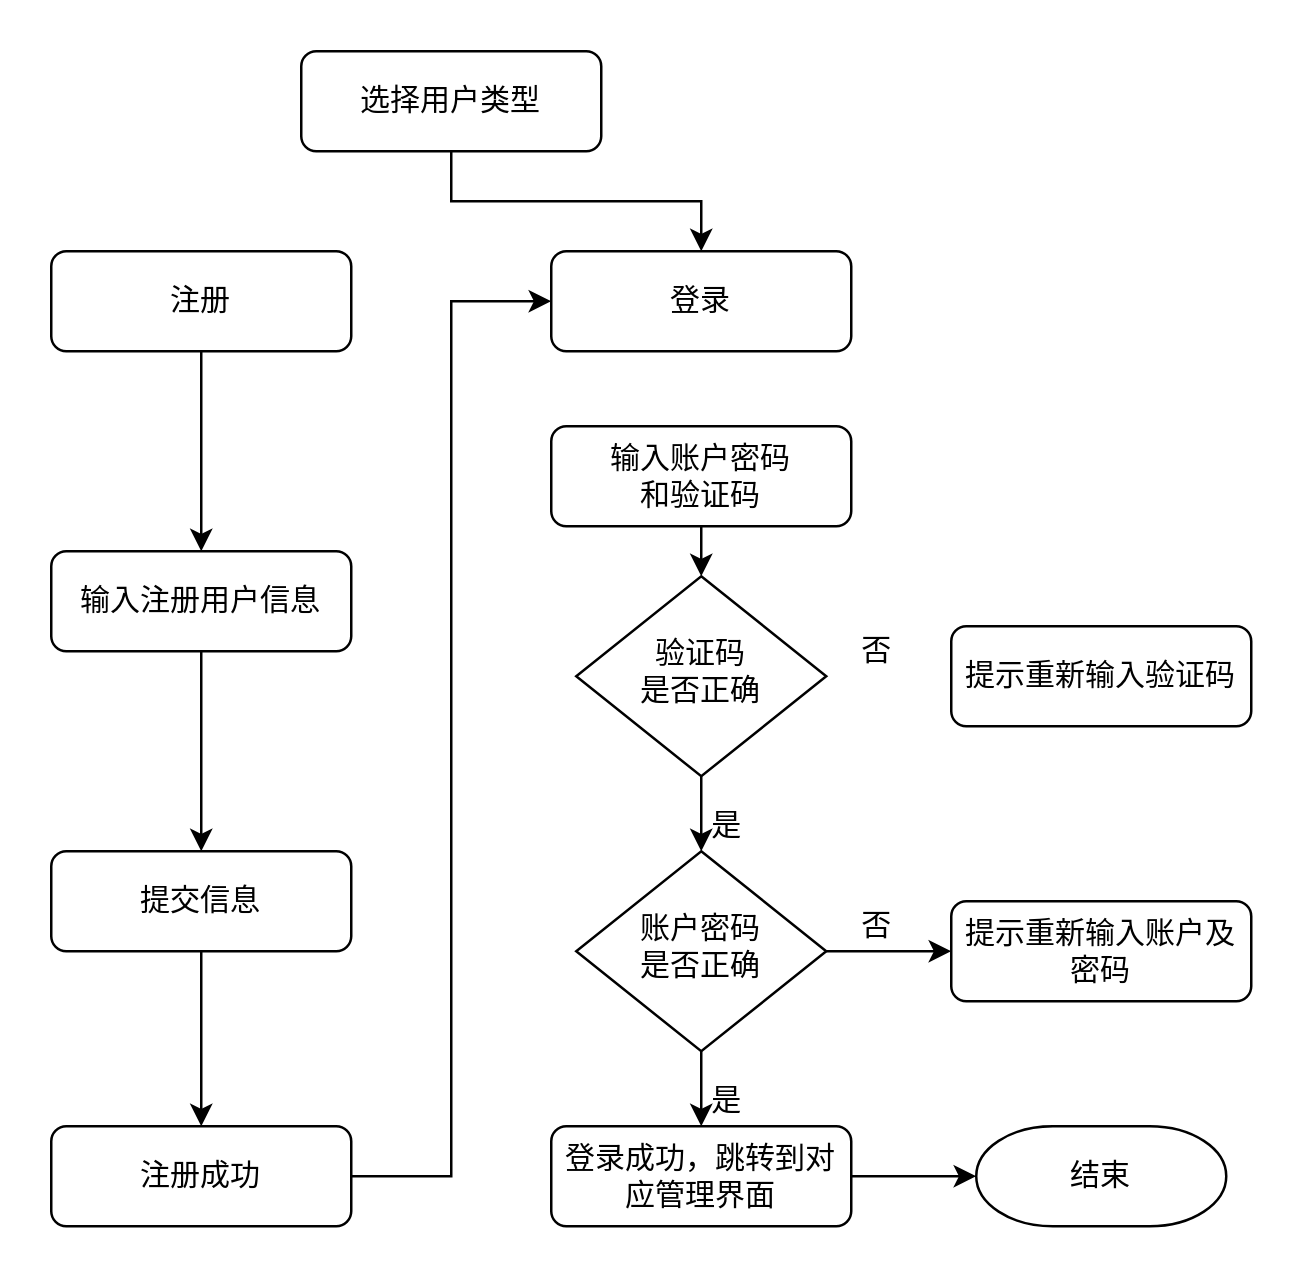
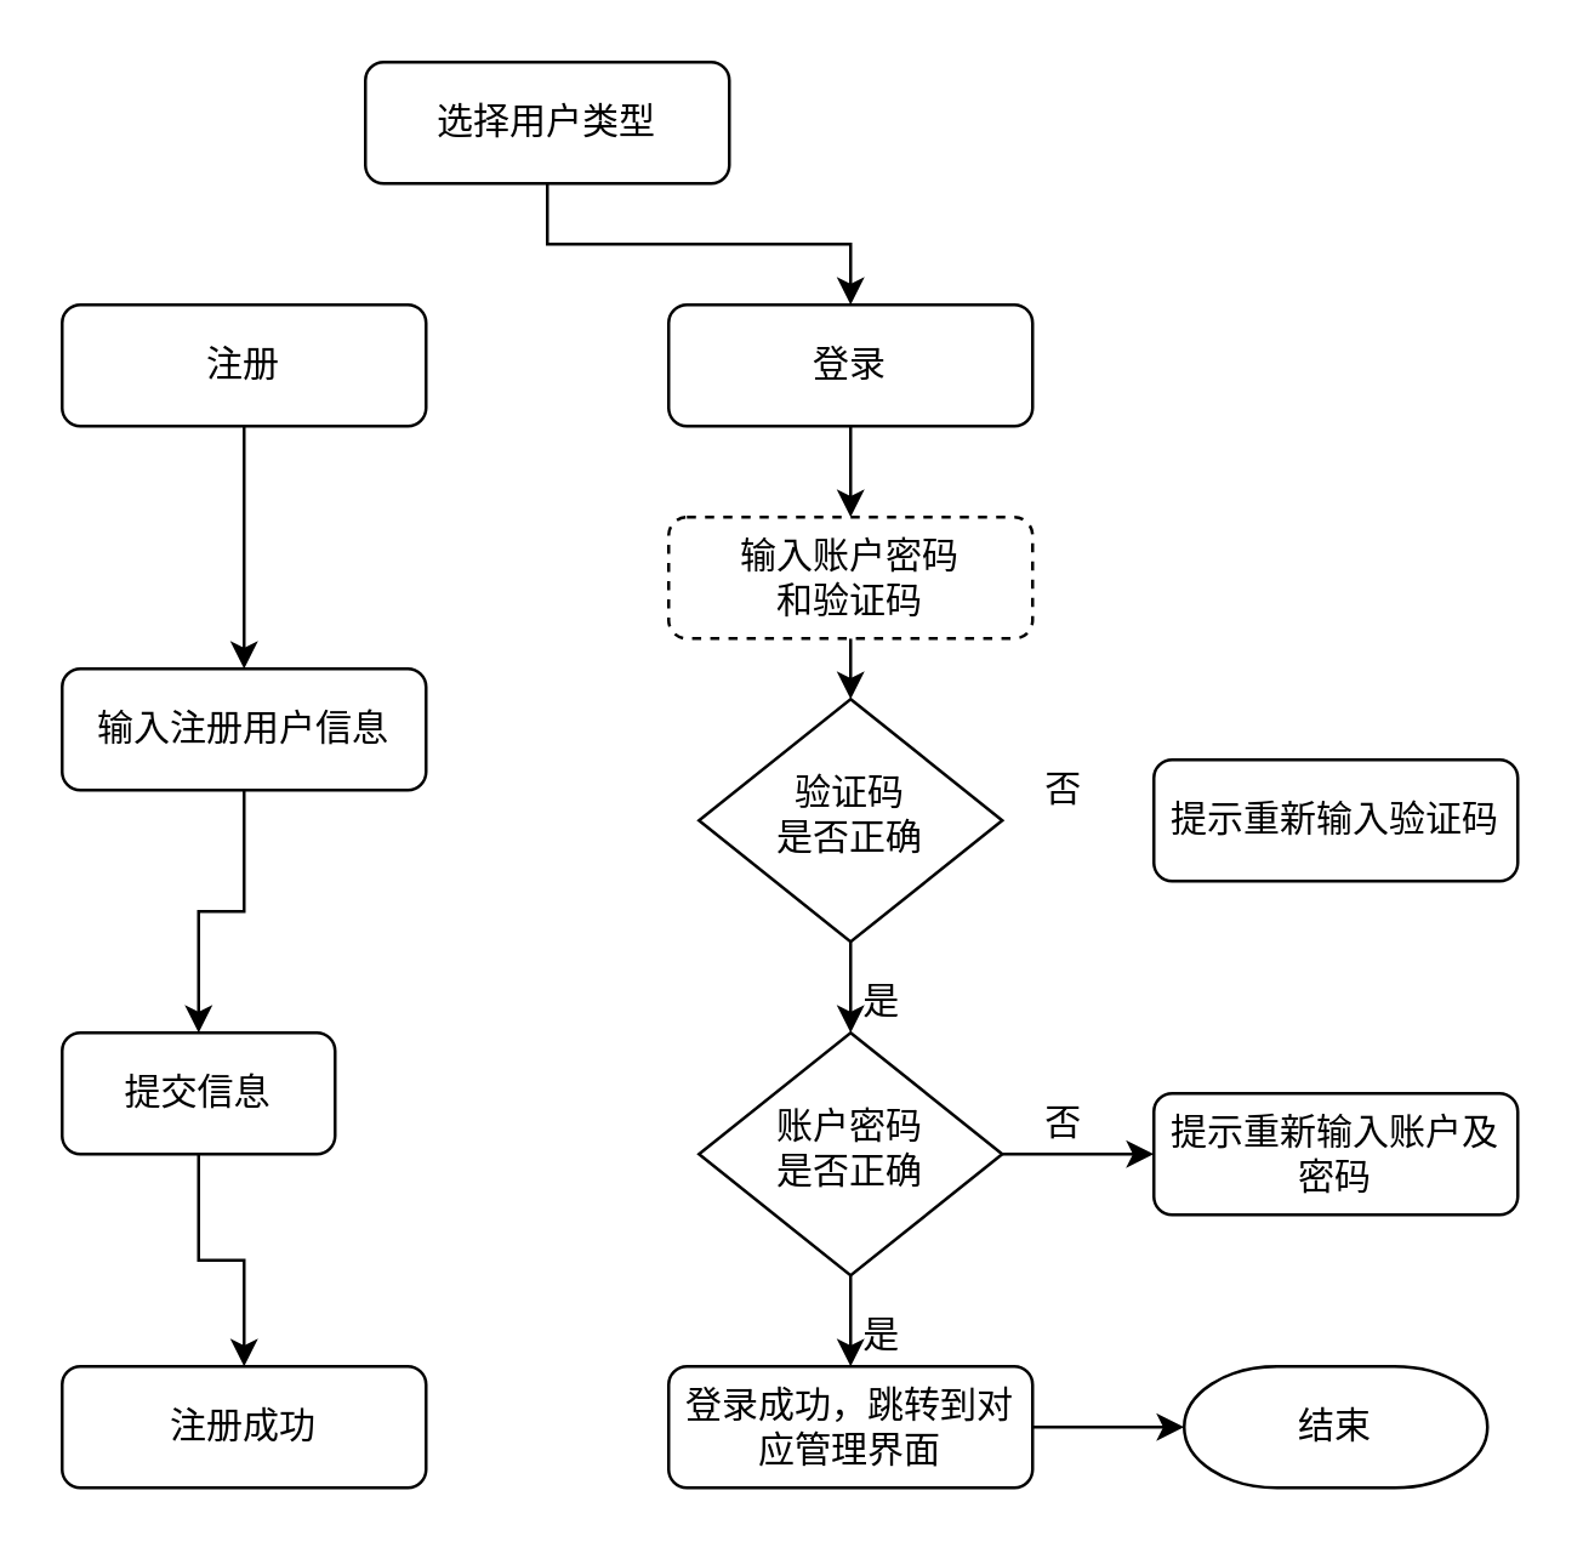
+ <mxCell id="6" style="edgeStyle=orthogonalEdgeStyle;rounded=0;orthogonalLoop=1;jettySize=auto;html=1;exitX=0.5;exitY=1;exitDx=0;exitDy=0;entryX=0.5;entryY=0;entryDx=0;entryDy=0;" edge="1" parent="1" source="7" target="18"><mxGeometry relative="1" as="geometry" /></mxCell>
- <mxCell id="18" value="输入账户密码&lt;br&gt;和验证码" style="rounded=1;whiteSpace=wrap;html=1;fontSize=12;glass=0;strokeWidth=1;shadow=0;" vertex="1" parent="1"><mxGeometry x="220" y="170" width="120" height="40" as="geometry" /></mxCell>
+ <mxCell id="18" value="输入账户密码&lt;br&gt;和验证码" style="rounded=1;whiteSpace=wrap;html=1;fontSize=12;glass=0;strokeWidth=1;shadow=0;dashed=1;" vertex="1" parent="1"><mxGeometry x="220" y="170" width="120" height="40" as="geometry" /></mxCell>
- <mxCell id="28" style="edgeStyle=orthogonalEdgeStyle;rounded=0;orthogonalLoop=1;jettySize=auto;html=1;exitX=1;exitY=0.5;exitDx=0;exitDy=0;entryX=0;entryY=0.5;entryDx=0;entryDy=0;" edge="1" parent="1" source="29" target="7"><mxGeometry relative="1" as="geometry" /></mxCell>
- <mxCell id="26" value="提交信息" style="rounded=1;whiteSpace=wrap;html=1;fontSize=12;glass=0;strokeWidth=1;shadow=0;" vertex="1" parent="1"><mxGeometry x="20" y="340" width="120" height="40" as="geometry" /></mxCell>
+ <mxCell id="26" value="提交信息" style="rounded=1;whiteSpace=wrap;html=1;fontSize=12;glass=0;strokeWidth=1;shadow=0;" vertex="1" parent="1"><mxGeometry x="20" y="340" width="90" height="40" as="geometry" /></mxCell>
